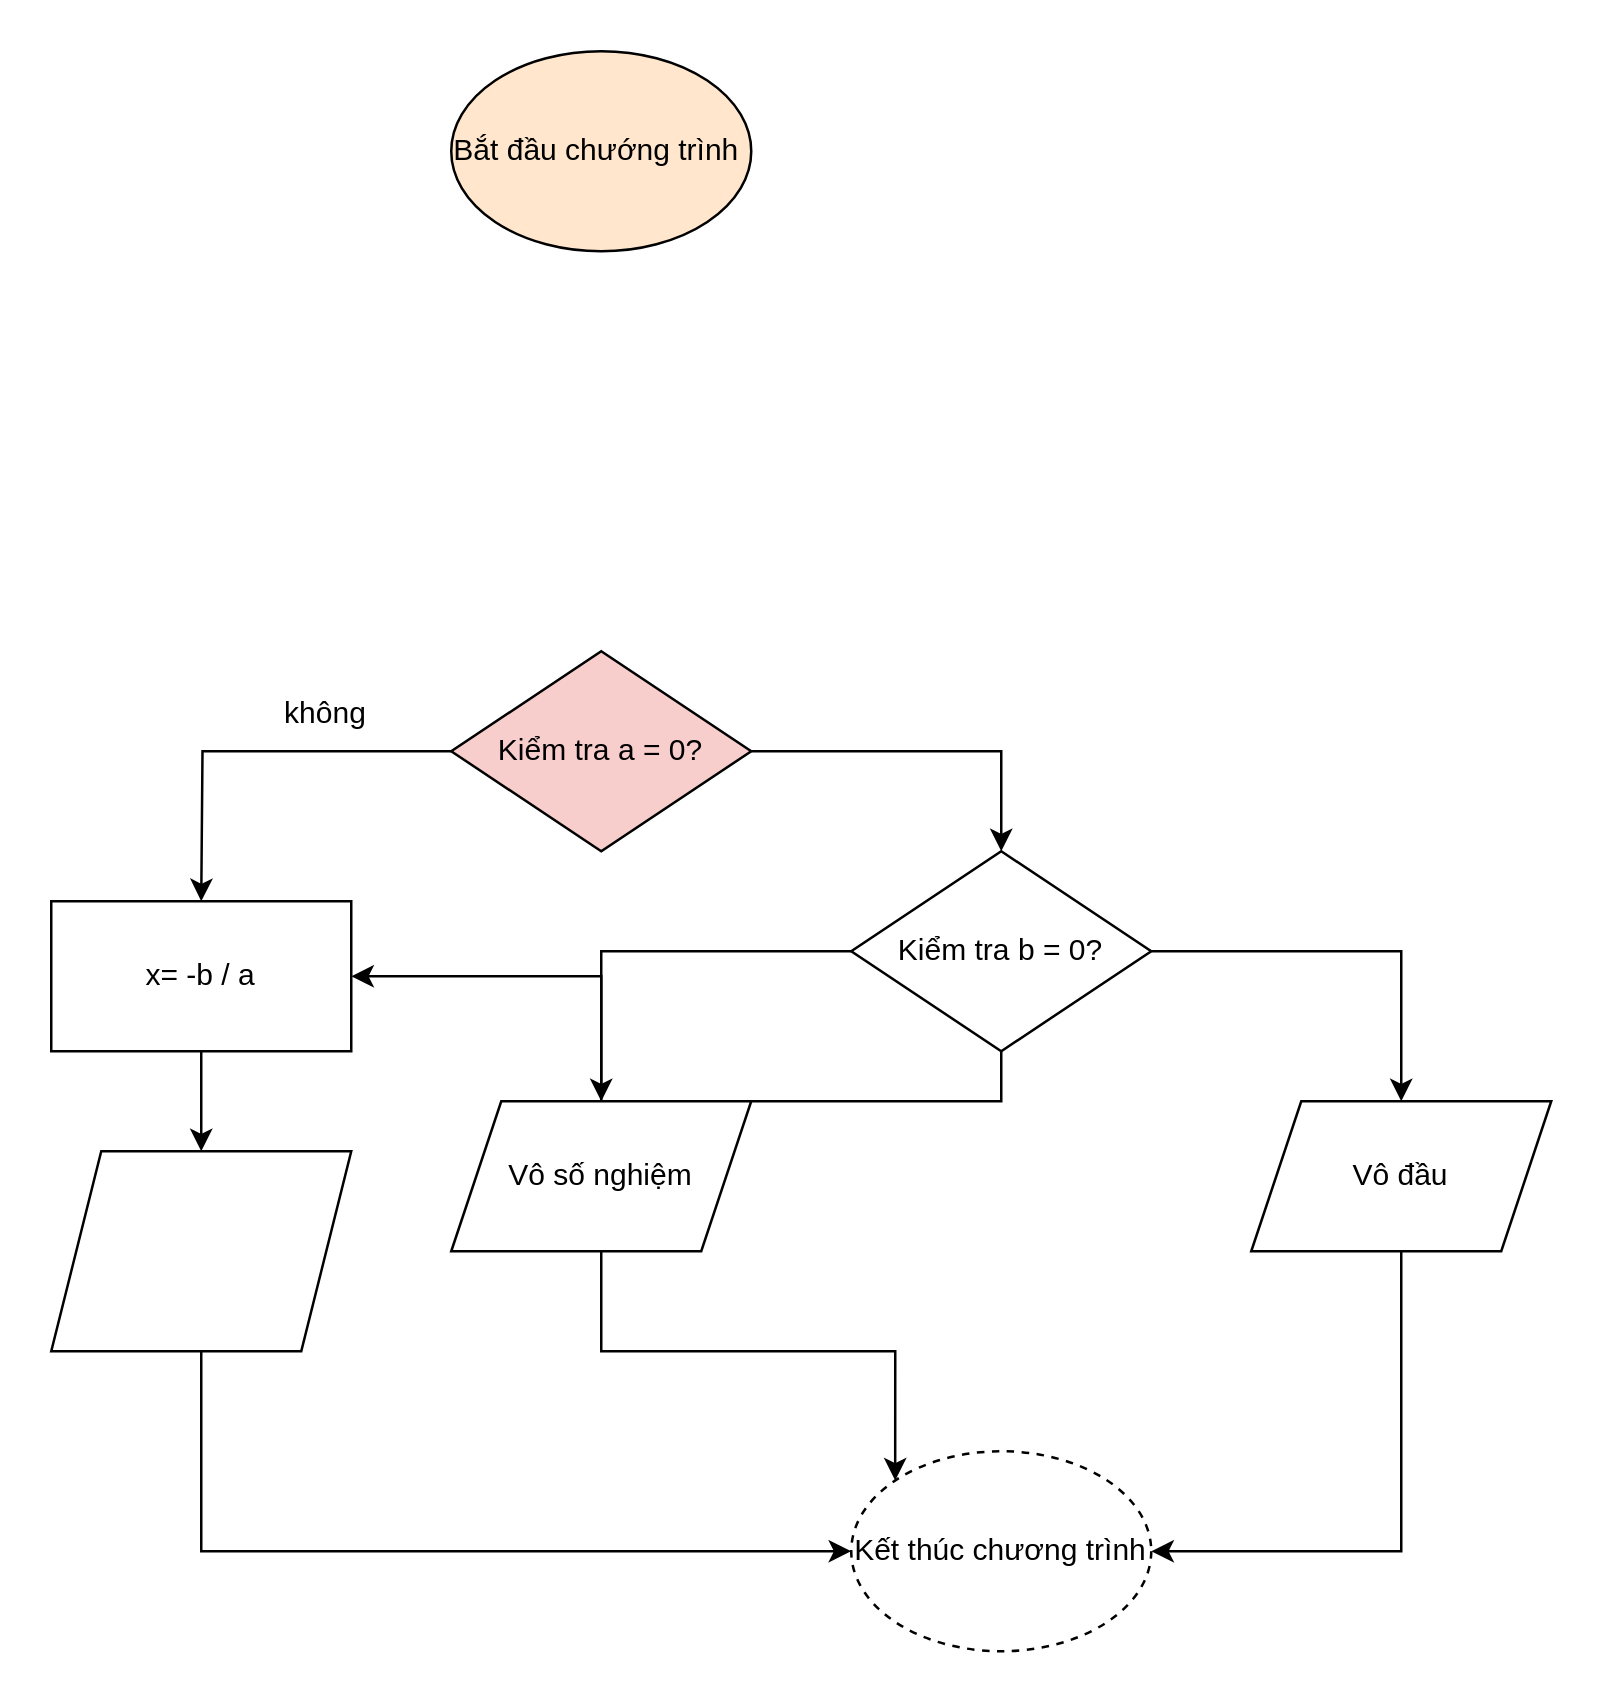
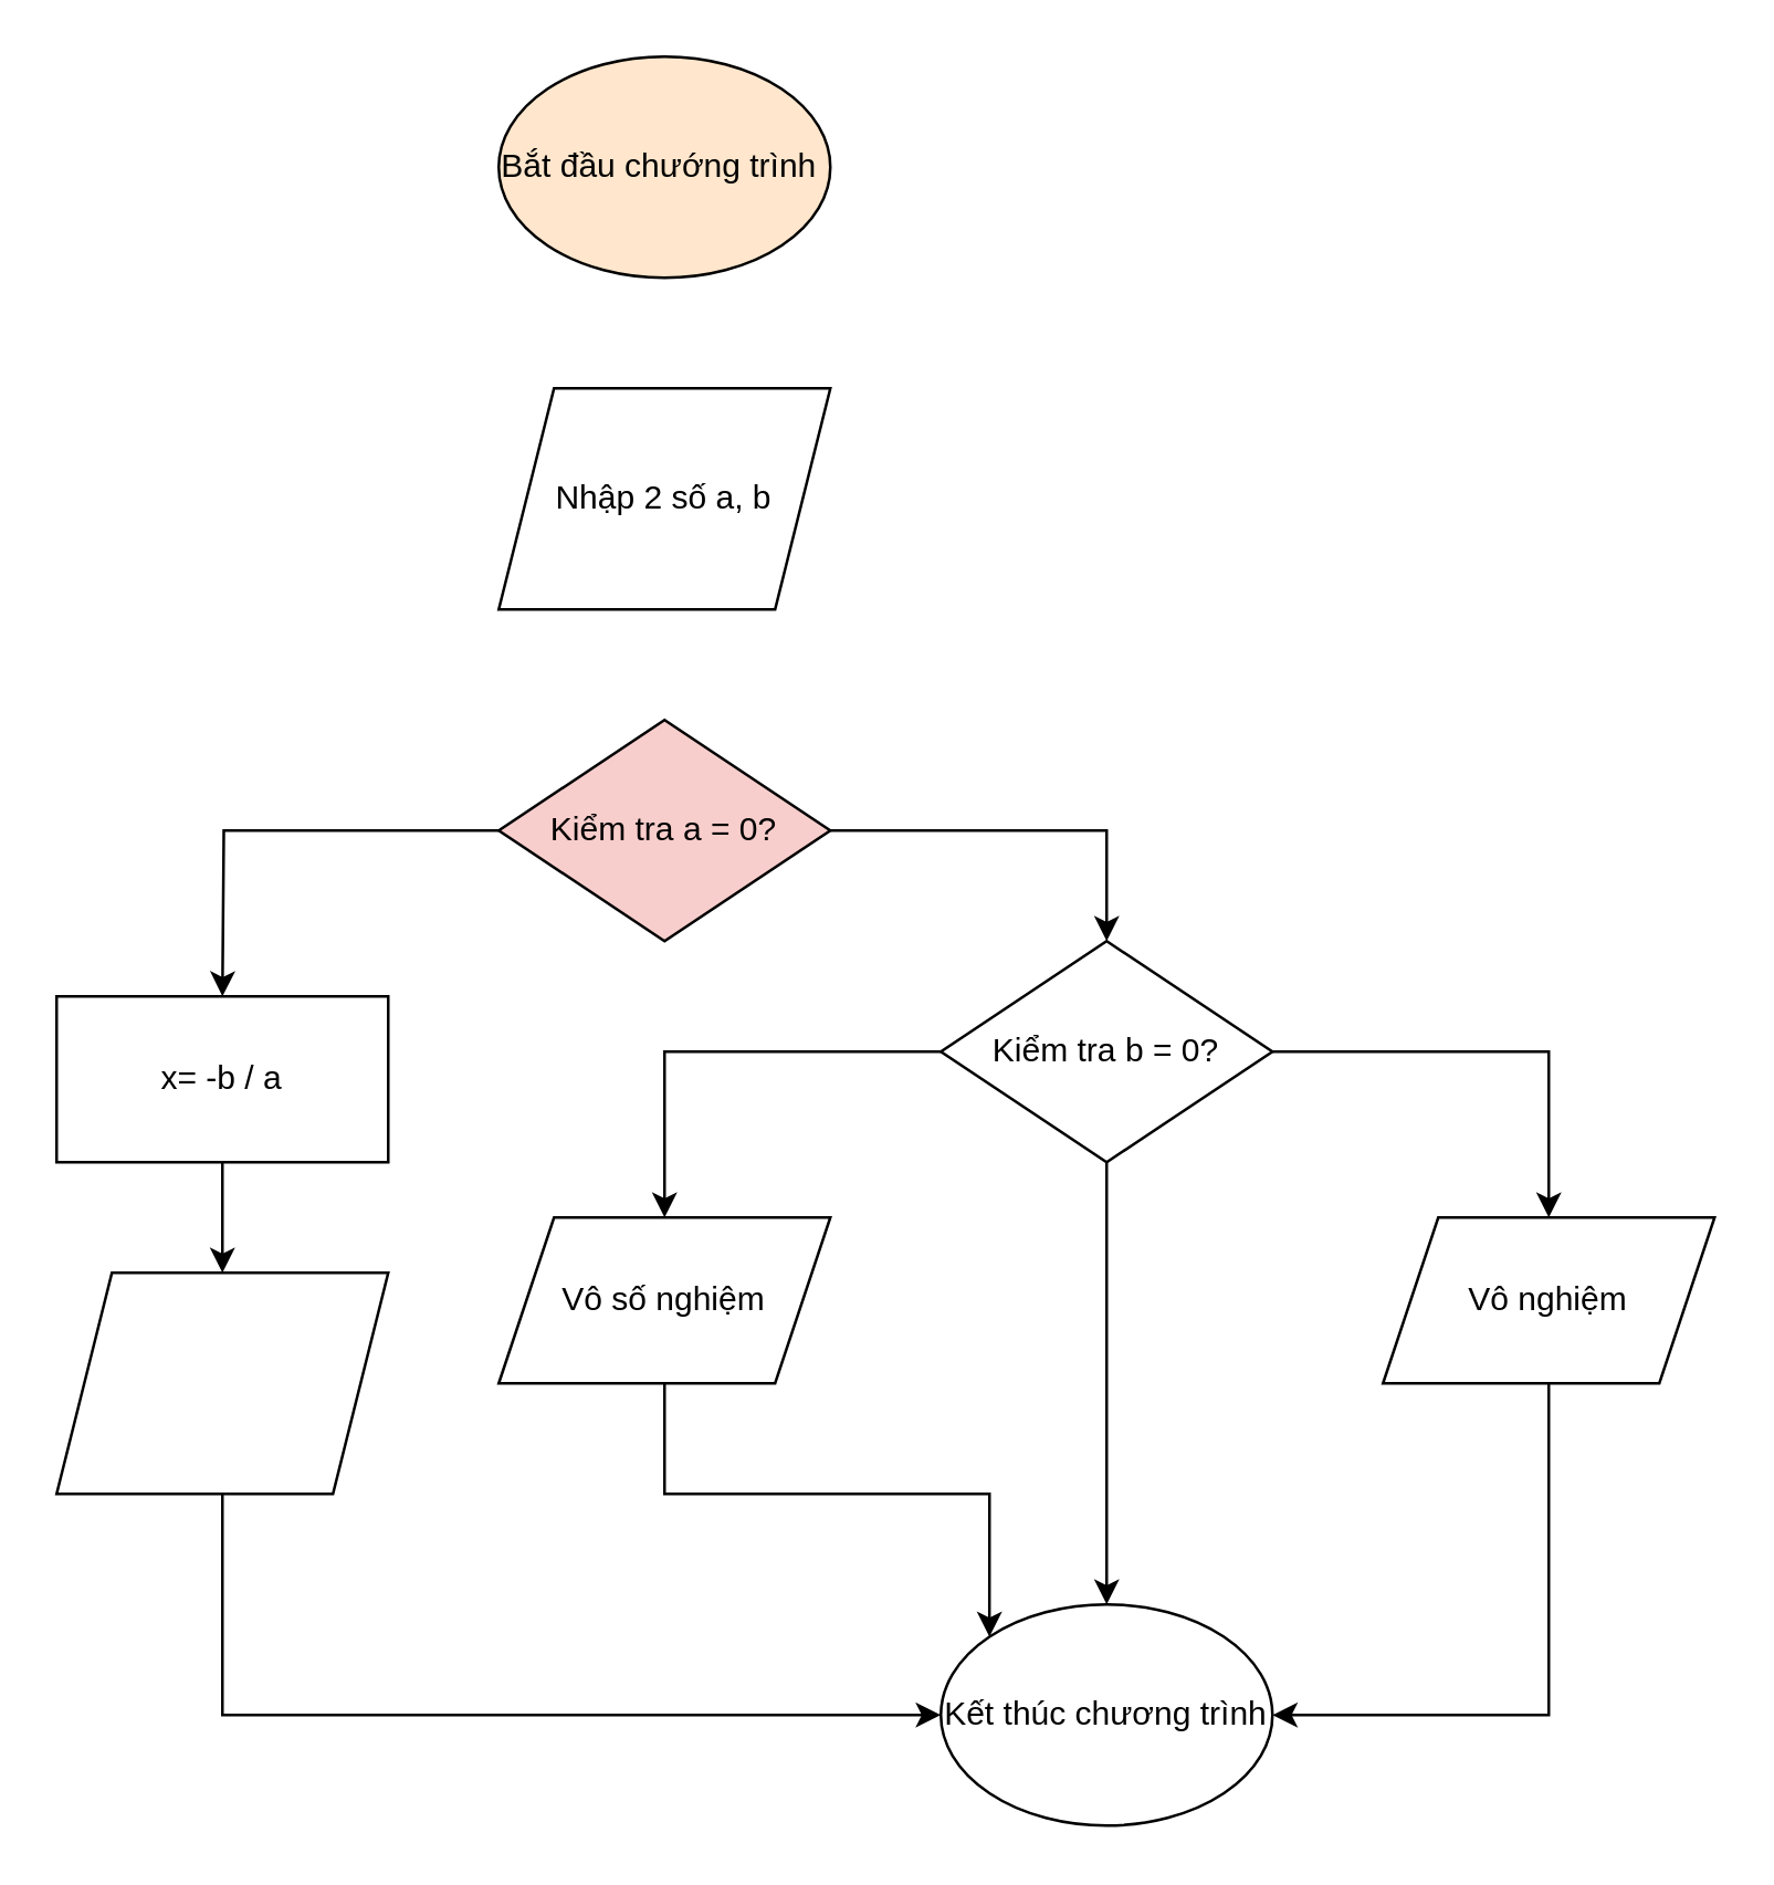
+ <mxCell id="3" value="Nhập 2 số a, b" style="shape=parallelogram;perimeter=parallelogramPerimeter;whiteSpace=wrap;html=1;fixedSize=1;" vertex="1" parent="1"><mxGeometry x="180" y="140" width="120" height="80" as="geometry" /></mxCell>
- <mxCell id="7" value="không" style="text;html=1;align=center;verticalAlign=middle;whiteSpace=wrap;rounded=0;" vertex="1" parent="1"><mxGeometry x="100" y="270" width="60" height="30" as="geometry" /></mxCell>
- <mxCell id="10" style="edgeStyle=orthogonalEdgeStyle;rounded=0;orthogonalLoop=1;jettySize=auto;html=1;exitX=0.5;exitY=1;exitDx=0;exitDy=0;" edge="1" parent="1" source="11" target="17"><mxGeometry relative="1" as="geometry" /></mxCell>
+ <mxCell id="10" style="edgeStyle=orthogonalEdgeStyle;rounded=0;orthogonalLoop=1;jettySize=auto;html=1;exitX=0.5;exitY=1;exitDx=0;exitDy=0;" edge="1" parent="1" source="11" target="20"><mxGeometry relative="1" as="geometry" /></mxCell>
- <mxCell id="15" value="Vô đầu" style="shape=parallelogram;perimeter=parallelogramPerimeter;whiteSpace=wrap;html=1;fixedSize=1;" vertex="1" parent="1"><mxGeometry x="500" y="440" width="120" height="60" as="geometry" /></mxCell>
+ <mxCell id="15" value="Vô nghiệm" style="shape=parallelogram;perimeter=parallelogramPerimeter;whiteSpace=wrap;html=1;fixedSize=1;" vertex="1" parent="1"><mxGeometry x="500" y="440" width="120" height="60" as="geometry" /></mxCell>
- <mxCell id="20" value="Kết thúc chương trình" style="ellipse;whiteSpace=wrap;html=1;dashed=1;" vertex="1" parent="1"><mxGeometry x="340" y="580" width="120" height="80" as="geometry" /></mxCell>
+ <mxCell id="20" value="Kết thúc chương trình" style="ellipse;whiteSpace=wrap;html=1;" vertex="1" parent="1"><mxGeometry x="340" y="580" width="120" height="80" as="geometry" /></mxCell>
